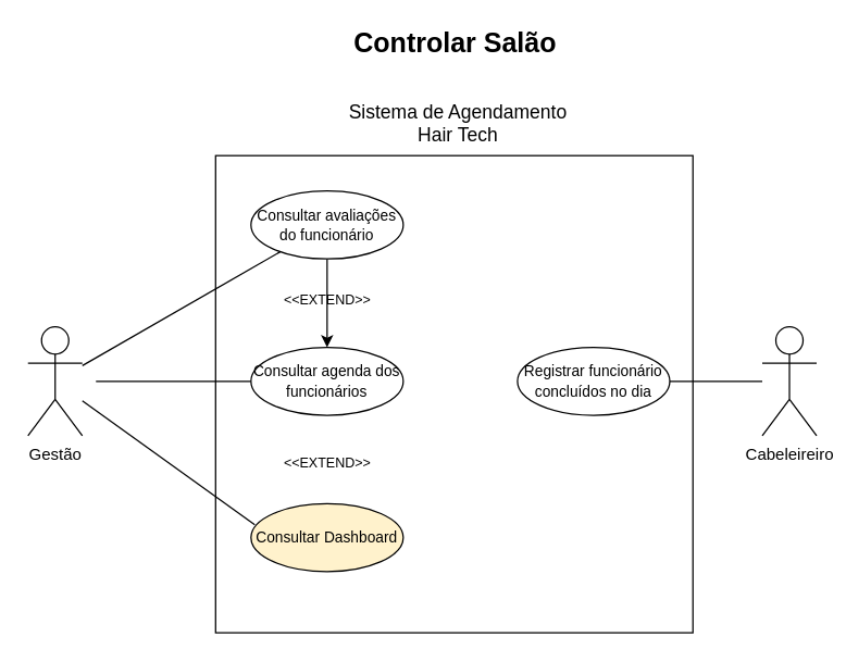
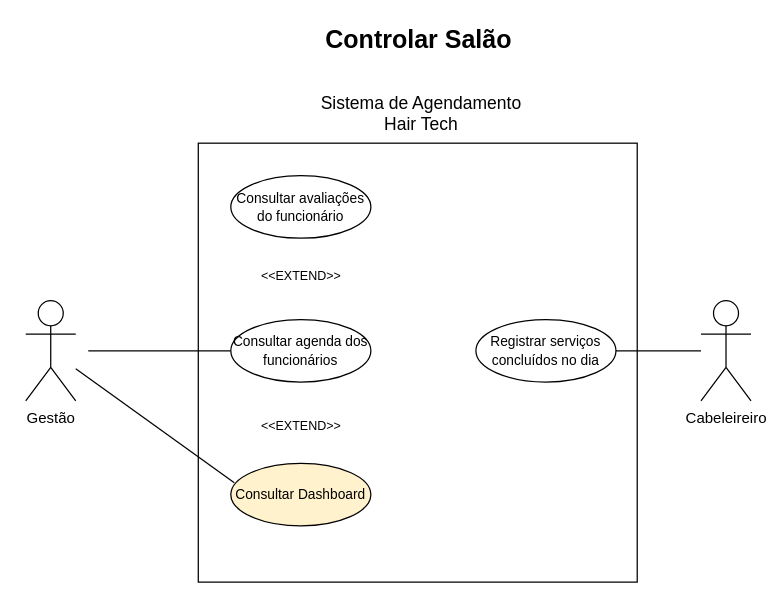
- <mxCell id="9" style="edgeStyle=orthogonalEdgeStyle;rounded=0;orthogonalLoop=1;jettySize=auto;html=1;endArrow=classic;endFill=1;" edge="1" parent="1" source="10" target="15"><mxGeometry relative="1" as="geometry" /></mxCell>
- <mxCell id="8" style="edgeStyle=none;rounded=0;orthogonalLoop=1;jettySize=auto;html=1;endArrow=none;endFill=0;" parent="1" source="10" target="3" edge="1"><mxGeometry relative="1" as="geometry" /></mxCell>
- <mxCell id="17" value="&lt;span style=&quot;font-size: 11px&quot;&gt;Registrar funcionário concluídos no dia&lt;/span&gt;" style="ellipse;whiteSpace=wrap;html=1;" vertex="1" parent="1"><mxGeometry x="380" y="255" width="112" height="50" as="geometry" /></mxCell>
+ <mxCell id="17" value="&lt;span style=&quot;font-size: 11px&quot;&gt;Registrar serviços concluídos no dia&lt;/span&gt;" style="ellipse;whiteSpace=wrap;html=1;" vertex="1" parent="1"><mxGeometry x="380" y="255" width="112" height="50" as="geometry" /></mxCell>
